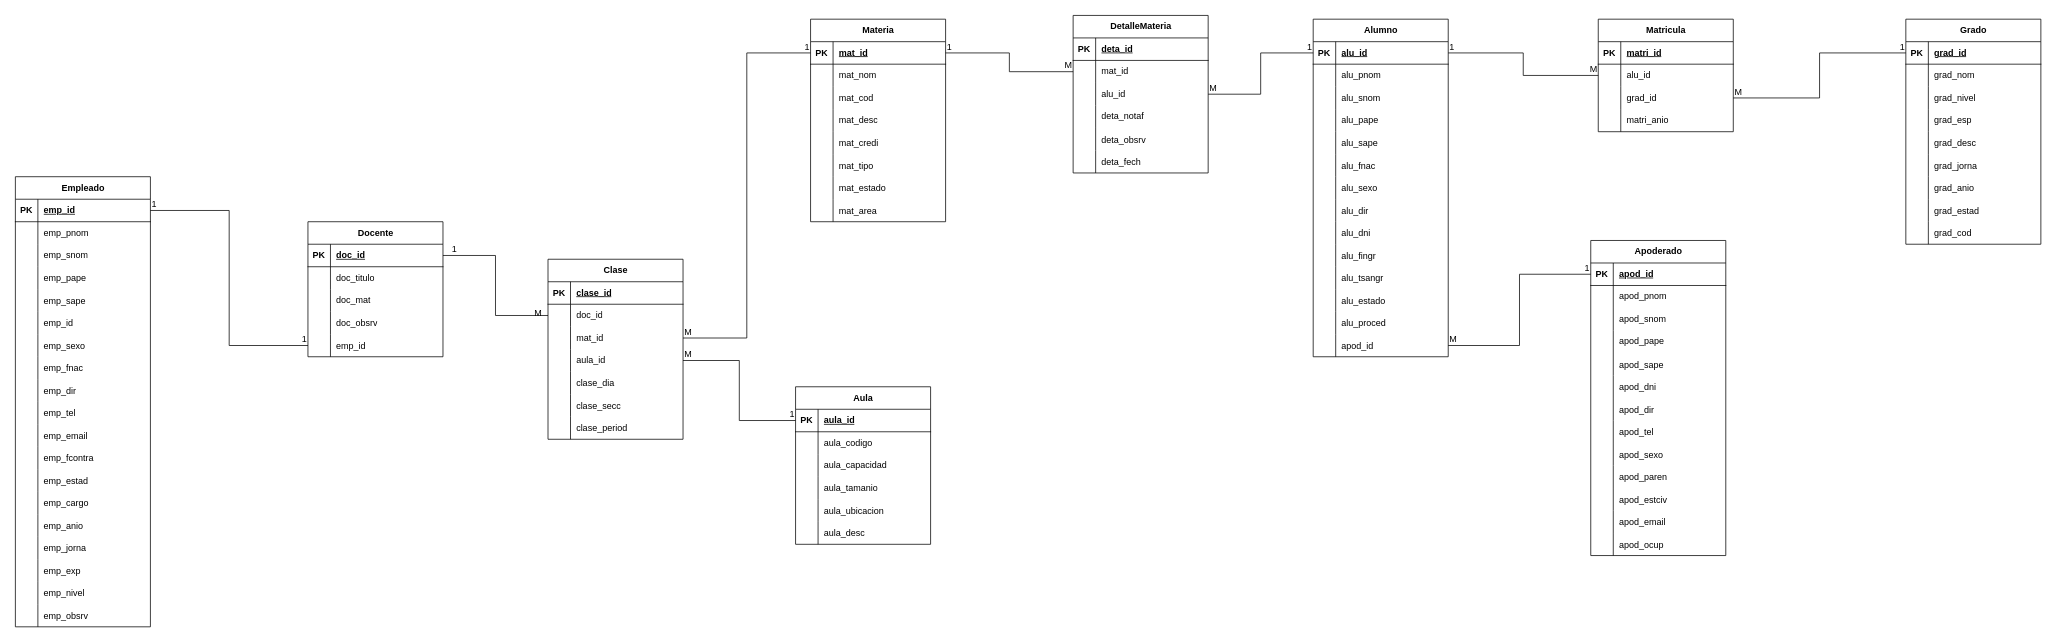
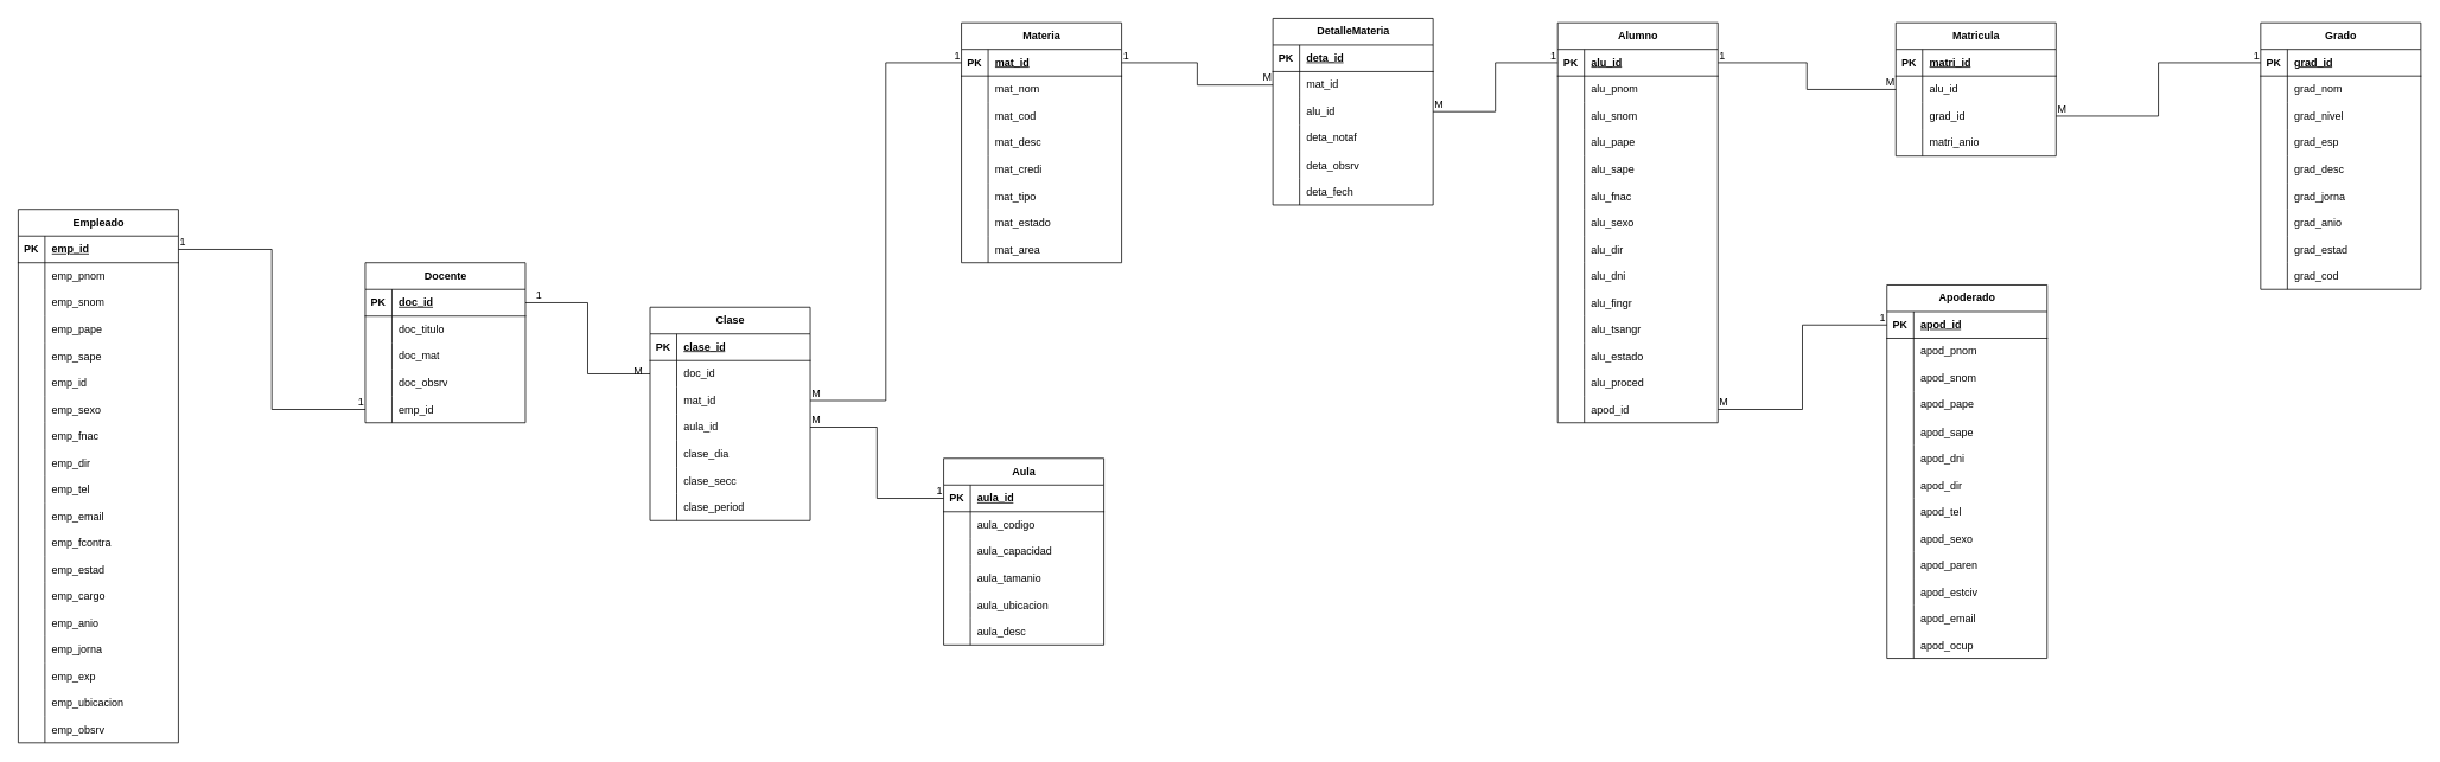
- <mxCell id="239" value="emp_nivel" style="shape=partialRectangle;connectable=0;fillColor=none;top=0;left=0;bottom=0;right=0;align=left;spacingLeft=6;overflow=hidden;" parent="237" vertex="1"><mxGeometry x="30" width="150" height="30" as="geometry"><mxRectangle width="150" height="30" as="alternateBounds" /></mxGeometry></mxCell>
+ <mxCell id="239" value="emp_ubicacion" style="shape=partialRectangle;connectable=0;fillColor=none;top=0;left=0;bottom=0;right=0;align=left;spacingLeft=6;overflow=hidden;" parent="237" vertex="1"><mxGeometry x="30" width="150" height="30" as="geometry"><mxRectangle width="150" height="30" as="alternateBounds" /></mxGeometry></mxCell>
